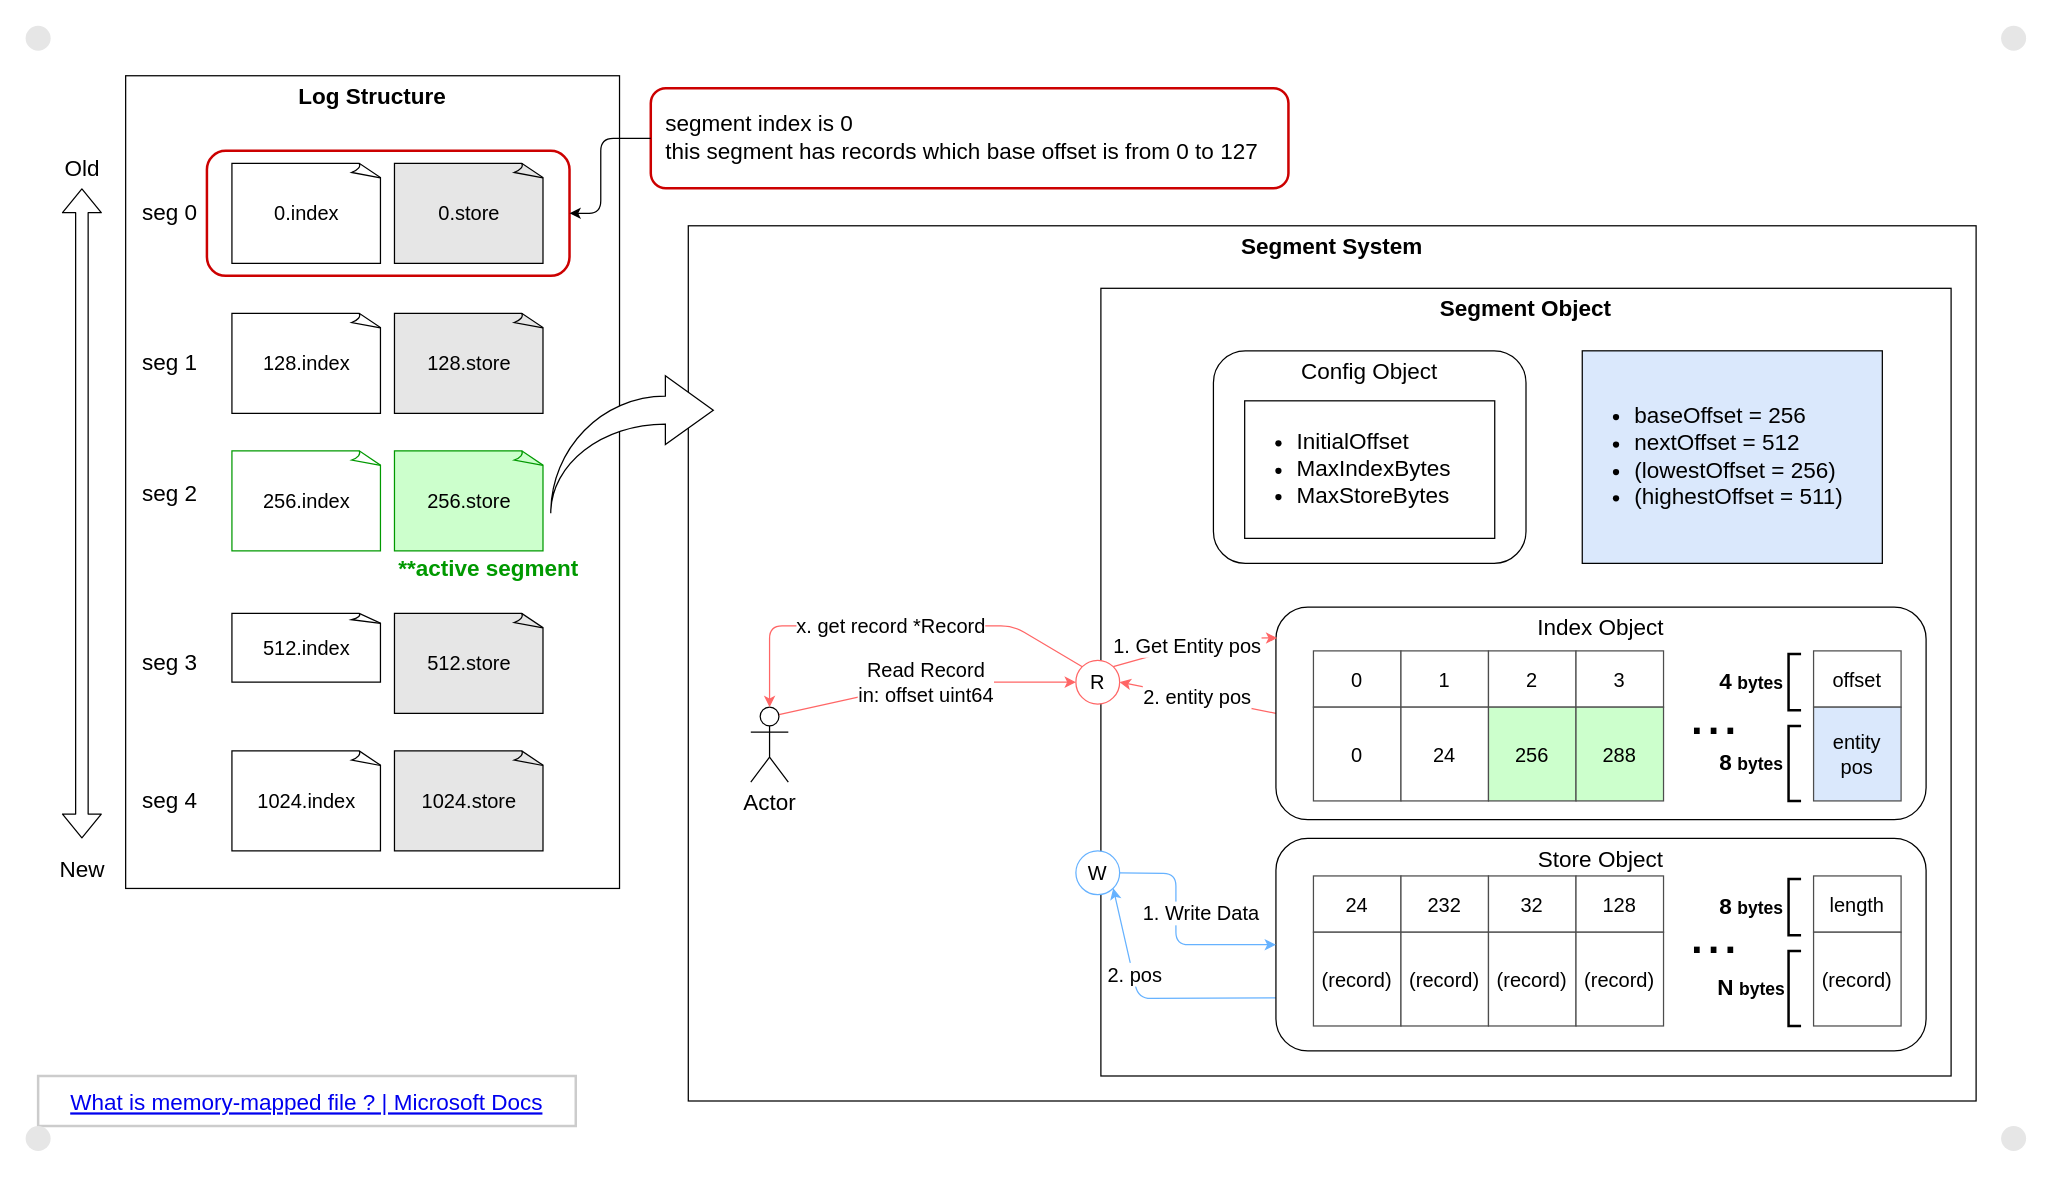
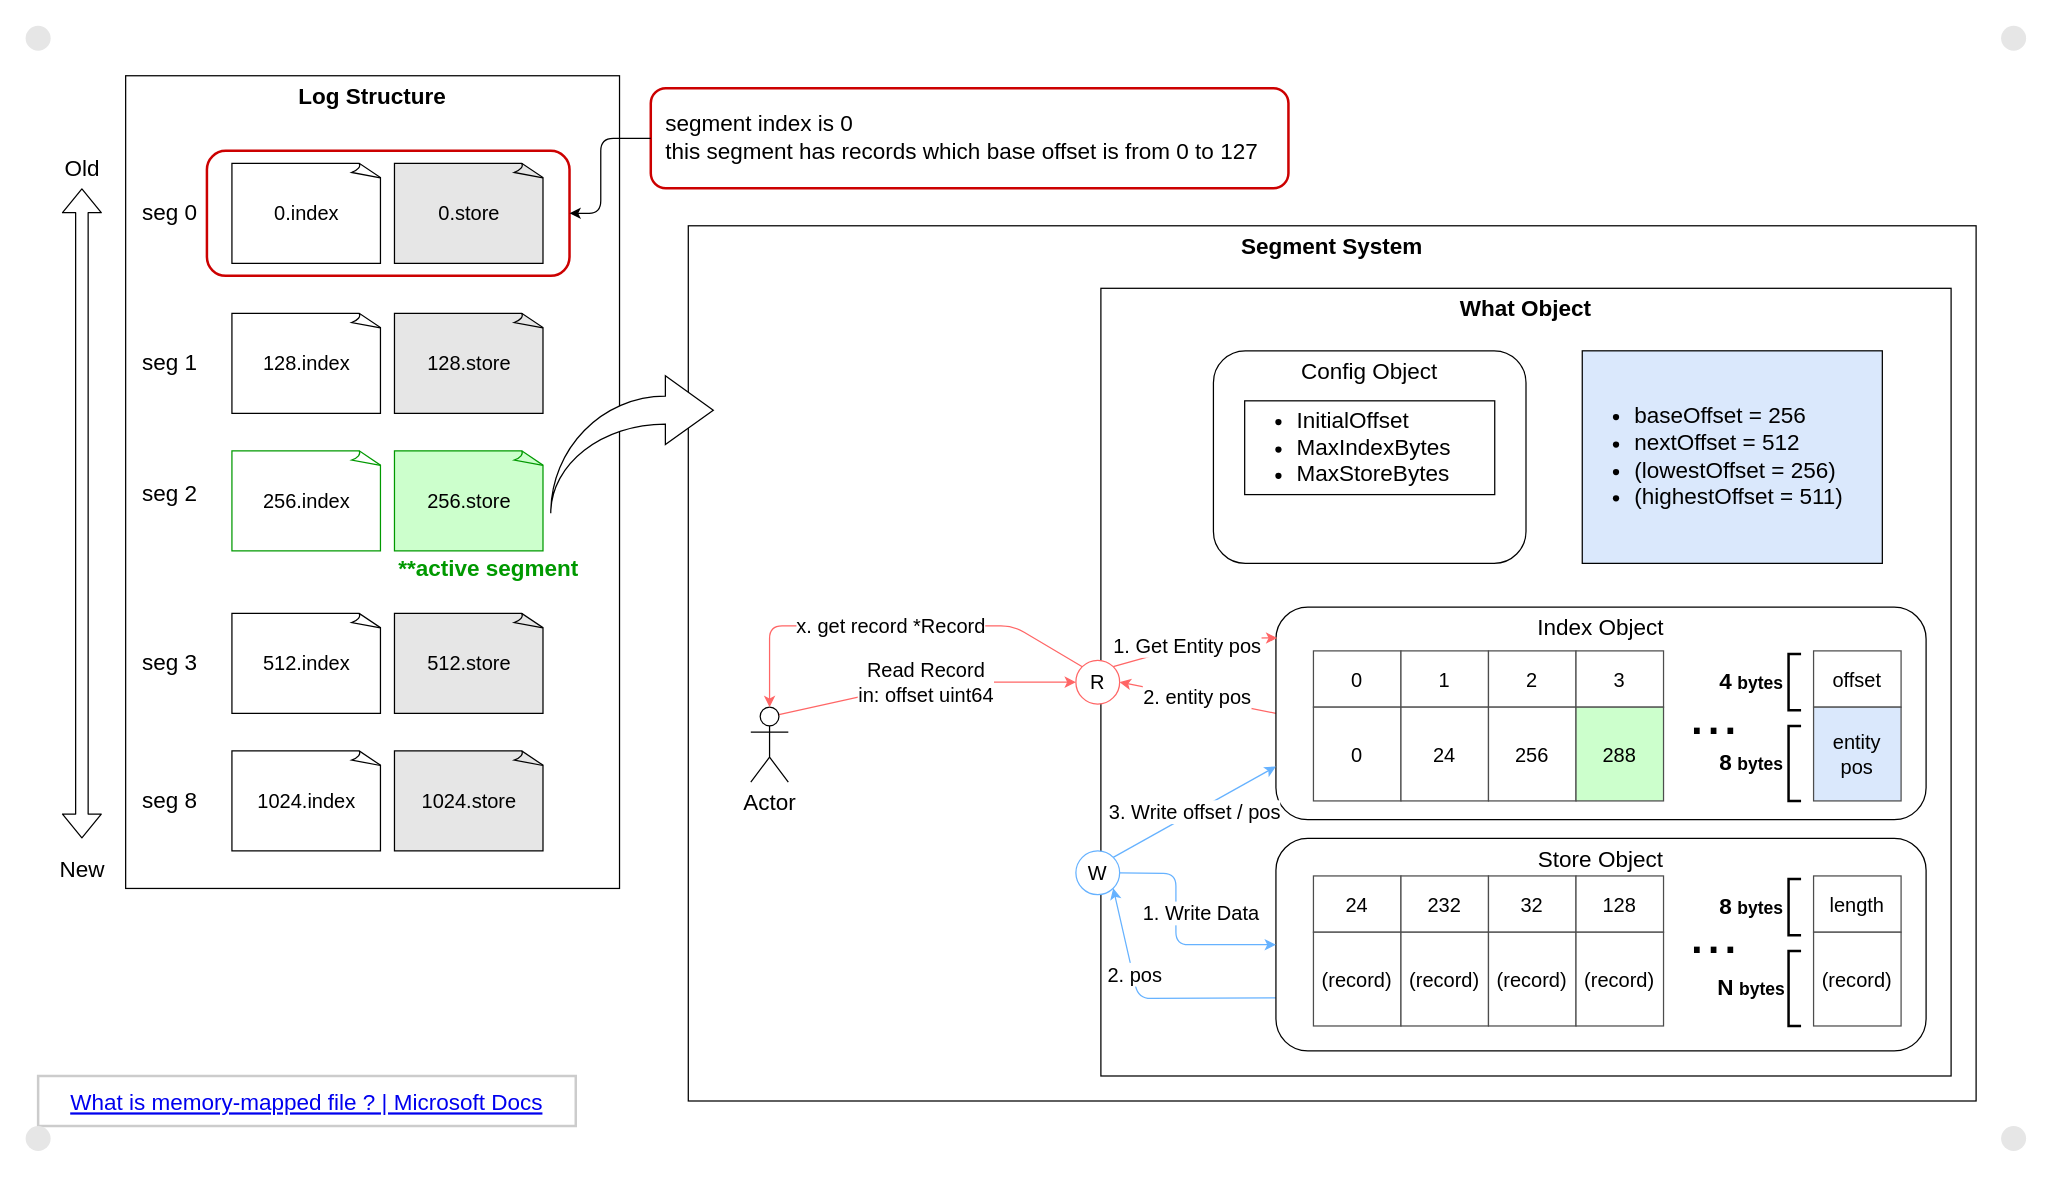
- <mxCell id="3" value="Segment Object" style="whiteSpace=wrap;html=1;verticalAlign=top;fontSize=18;fontStyle=1" vertex="1" parent="1"><mxGeometry x="880" y="230" width="680" height="630" as="geometry" /></mxCell>
+ <mxCell id="3" value="What Object" style="whiteSpace=wrap;html=1;verticalAlign=top;fontSize=18;fontStyle=1" vertex="1" parent="1"><mxGeometry x="880" y="230" width="680" height="630" as="geometry" /></mxCell>
- <mxCell id="37" value="&lt;ul&gt;&lt;li&gt;InitialOffset&lt;/li&gt;&lt;li&gt;MaxIndexBytes&lt;/li&gt;&lt;li&gt;MaxStoreBytes&lt;/li&gt;&lt;/ul&gt;" style="rounded=0;whiteSpace=wrap;html=1;fontSize=18;fontColor=#000000;strokeColor=#000000;strokeWidth=1;fillColor=#FFFFFF;align=left;" vertex="1" parent="1"><mxGeometry x="995" y="320" width="200" height="110" as="geometry" /></mxCell>
+ <mxCell id="37" value="&lt;ul&gt;&lt;li&gt;InitialOffset&lt;/li&gt;&lt;li&gt;MaxIndexBytes&lt;/li&gt;&lt;li&gt;MaxStoreBytes&lt;/li&gt;&lt;/ul&gt;" style="rounded=0;whiteSpace=wrap;html=1;fontSize=18;fontColor=#000000;strokeColor=#000000;strokeWidth=1;fillColor=#FFFFFF;align=left;" vertex="1" parent="1"><mxGeometry x="995" y="320" width="200" height="75" as="geometry" /></mxCell>
- <mxCell id="11" value="512.index" style="whiteSpace=wrap;html=1;shape=mxgraph.basic.document;fontSize=16;" vertex="1" parent="1"><mxGeometry x="185" y="490" width="120" height="55" as="geometry" /></mxCell>
+ <mxCell id="11" value="512.index" style="whiteSpace=wrap;html=1;shape=mxgraph.basic.document;fontSize=16;" vertex="1" parent="1"><mxGeometry x="185" y="490" width="120" height="80" as="geometry" /></mxCell>
- <mxCell id="56" value="256" style="rounded=0;whiteSpace=wrap;html=1;fontSize=16;fontColor=#000000;strokeColor=#4D4D4D;strokeWidth=1;fillColor=#ccffcc;" vertex="1" parent="1"><mxGeometry x="1190" y="565" width="70" height="75" as="geometry" /></mxCell>
+ <mxCell id="56" value="256" style="rounded=0;whiteSpace=wrap;html=1;fontSize=16;fontColor=#000000;strokeColor=#4D4D4D;strokeWidth=1;fillColor=#FFFFFF;" vertex="1" parent="1"><mxGeometry x="1190" y="565" width="70" height="75" as="geometry" /></mxCell>
- <mxCell id="42" value="seg 4" style="text;html=1;align=center;verticalAlign=middle;resizable=0;points=[];autosize=1;strokeColor=none;fillColor=none;fontSize=18;fontColor=#000000;" vertex="1" parent="1"><mxGeometry x="105" y="625" width="60" height="30" as="geometry" /></mxCell>
+ <mxCell id="42" value="seg 8" style="text;html=1;align=center;verticalAlign=middle;resizable=0;points=[];autosize=1;strokeColor=none;fillColor=none;fontSize=18;fontColor=#000000;" vertex="1" parent="1"><mxGeometry x="105" y="625" width="60" height="30" as="geometry" /></mxCell>
+ <mxCell id="46" value="3. Write offset / pos" style="edgeStyle=none;html=1;exitX=1;exitY=0;exitDx=0;exitDy=0;entryX=0;entryY=0.75;entryDx=0;entryDy=0;fontSize=16;fontColor=#000000;strokeColor=#66B2FF;" edge="1" parent="1" source="47" target="31"><mxGeometry relative="1" as="geometry" /></mxCell>
